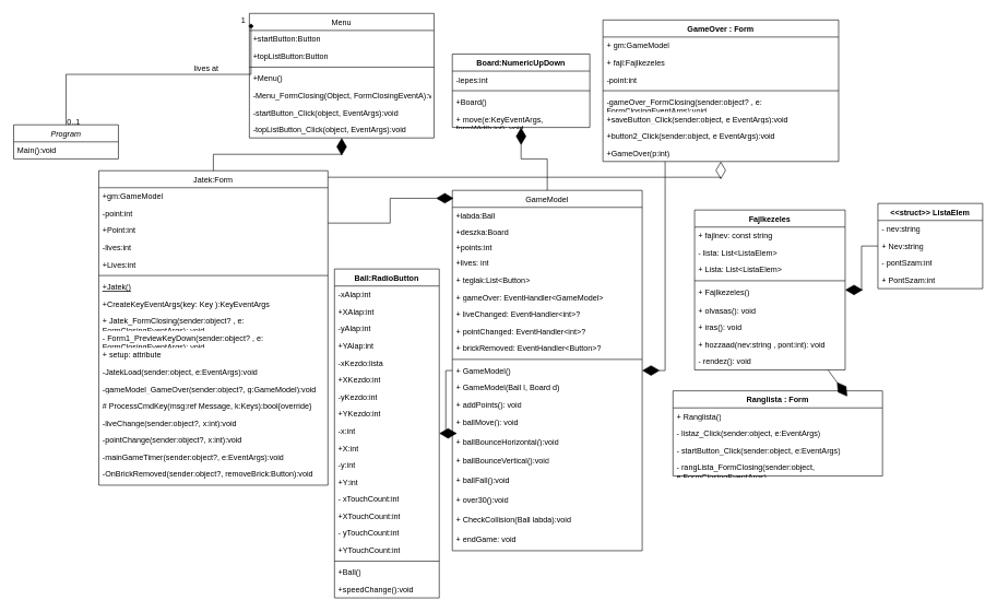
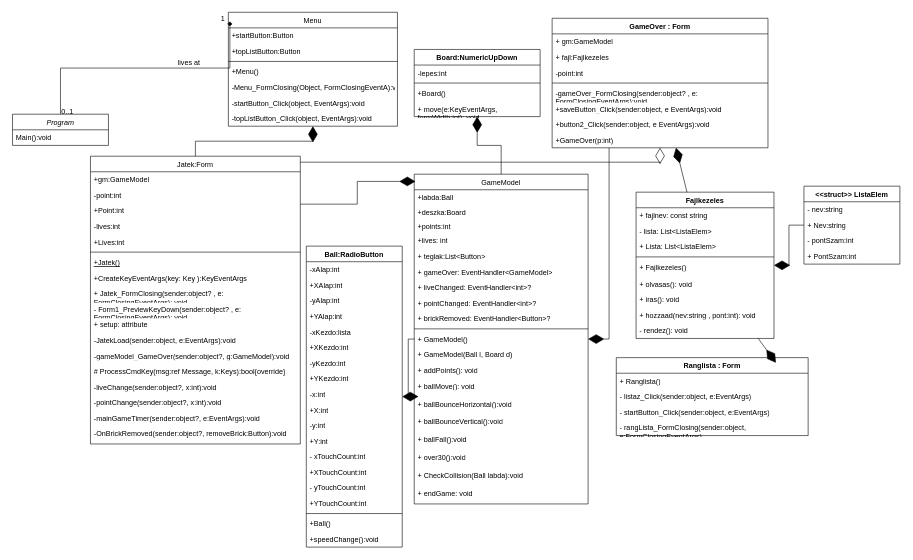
+ <mxCell id="111" value="" style="endArrow=diamondThin;endFill=1;endSize=24;html=1;rounded=0;" edge="1" parent="1" source="56" target="71"><mxGeometry width="160" relative="1" as="geometry"><mxPoint x="1400" y="420" as="sourcePoint" /><mxPoint x="1560" y="420" as="targetPoint" /></mxGeometry></mxCell>
